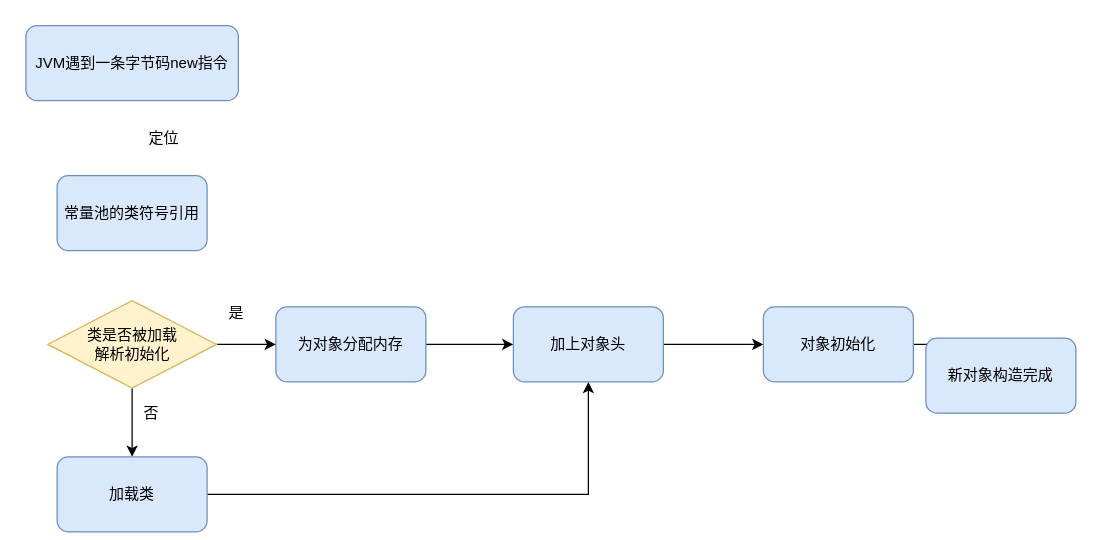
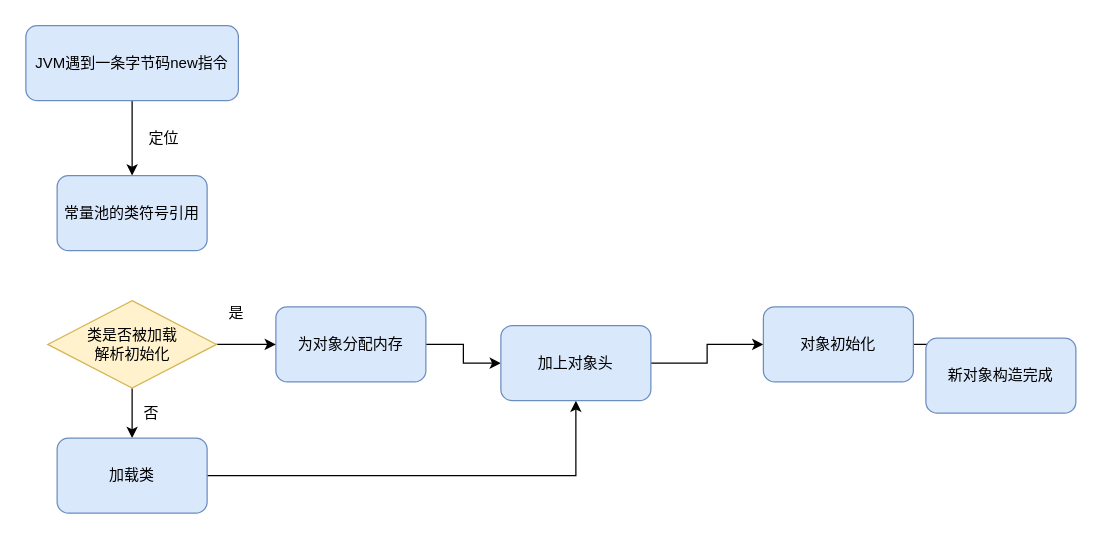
+ <mxCell id="2" style="edgeStyle=orthogonalEdgeStyle;rounded=0;orthogonalLoop=1;jettySize=auto;html=1;exitX=0.5;exitY=1;exitDx=0;exitDy=0;entryX=0.5;entryY=0;entryDx=0;entryDy=0;" edge="1" parent="1" source="3" target="4"><mxGeometry relative="1" as="geometry" /></mxCell>
- <mxCell id="15" value="加上对象头" style="rounded=1;whiteSpace=wrap;html=1;fillColor=#dae8fc;strokeColor=#6c8ebf;" vertex="1" parent="1"><mxGeometry x="410" y="245" width="120" height="60" as="geometry" /></mxCell>
+ <mxCell id="15" value="加上对象头" style="rounded=1;whiteSpace=wrap;html=1;fillColor=#dae8fc;strokeColor=#6c8ebf;" vertex="1" parent="1"><mxGeometry x="400" y="260" width="120" height="60" as="geometry" /></mxCell>
- <mxCell id="13" value="加载类" style="rounded=1;whiteSpace=wrap;html=1;fillColor=#dae8fc;strokeColor=#6c8ebf;" vertex="1" parent="1"><mxGeometry x="45" y="365" width="120" height="60" as="geometry" /></mxCell>
+ <mxCell id="13" value="加载类" style="rounded=1;whiteSpace=wrap;html=1;fillColor=#dae8fc;strokeColor=#6c8ebf;" vertex="1" parent="1"><mxGeometry x="45" y="350" width="120" height="60" as="geometry" /></mxCell>
